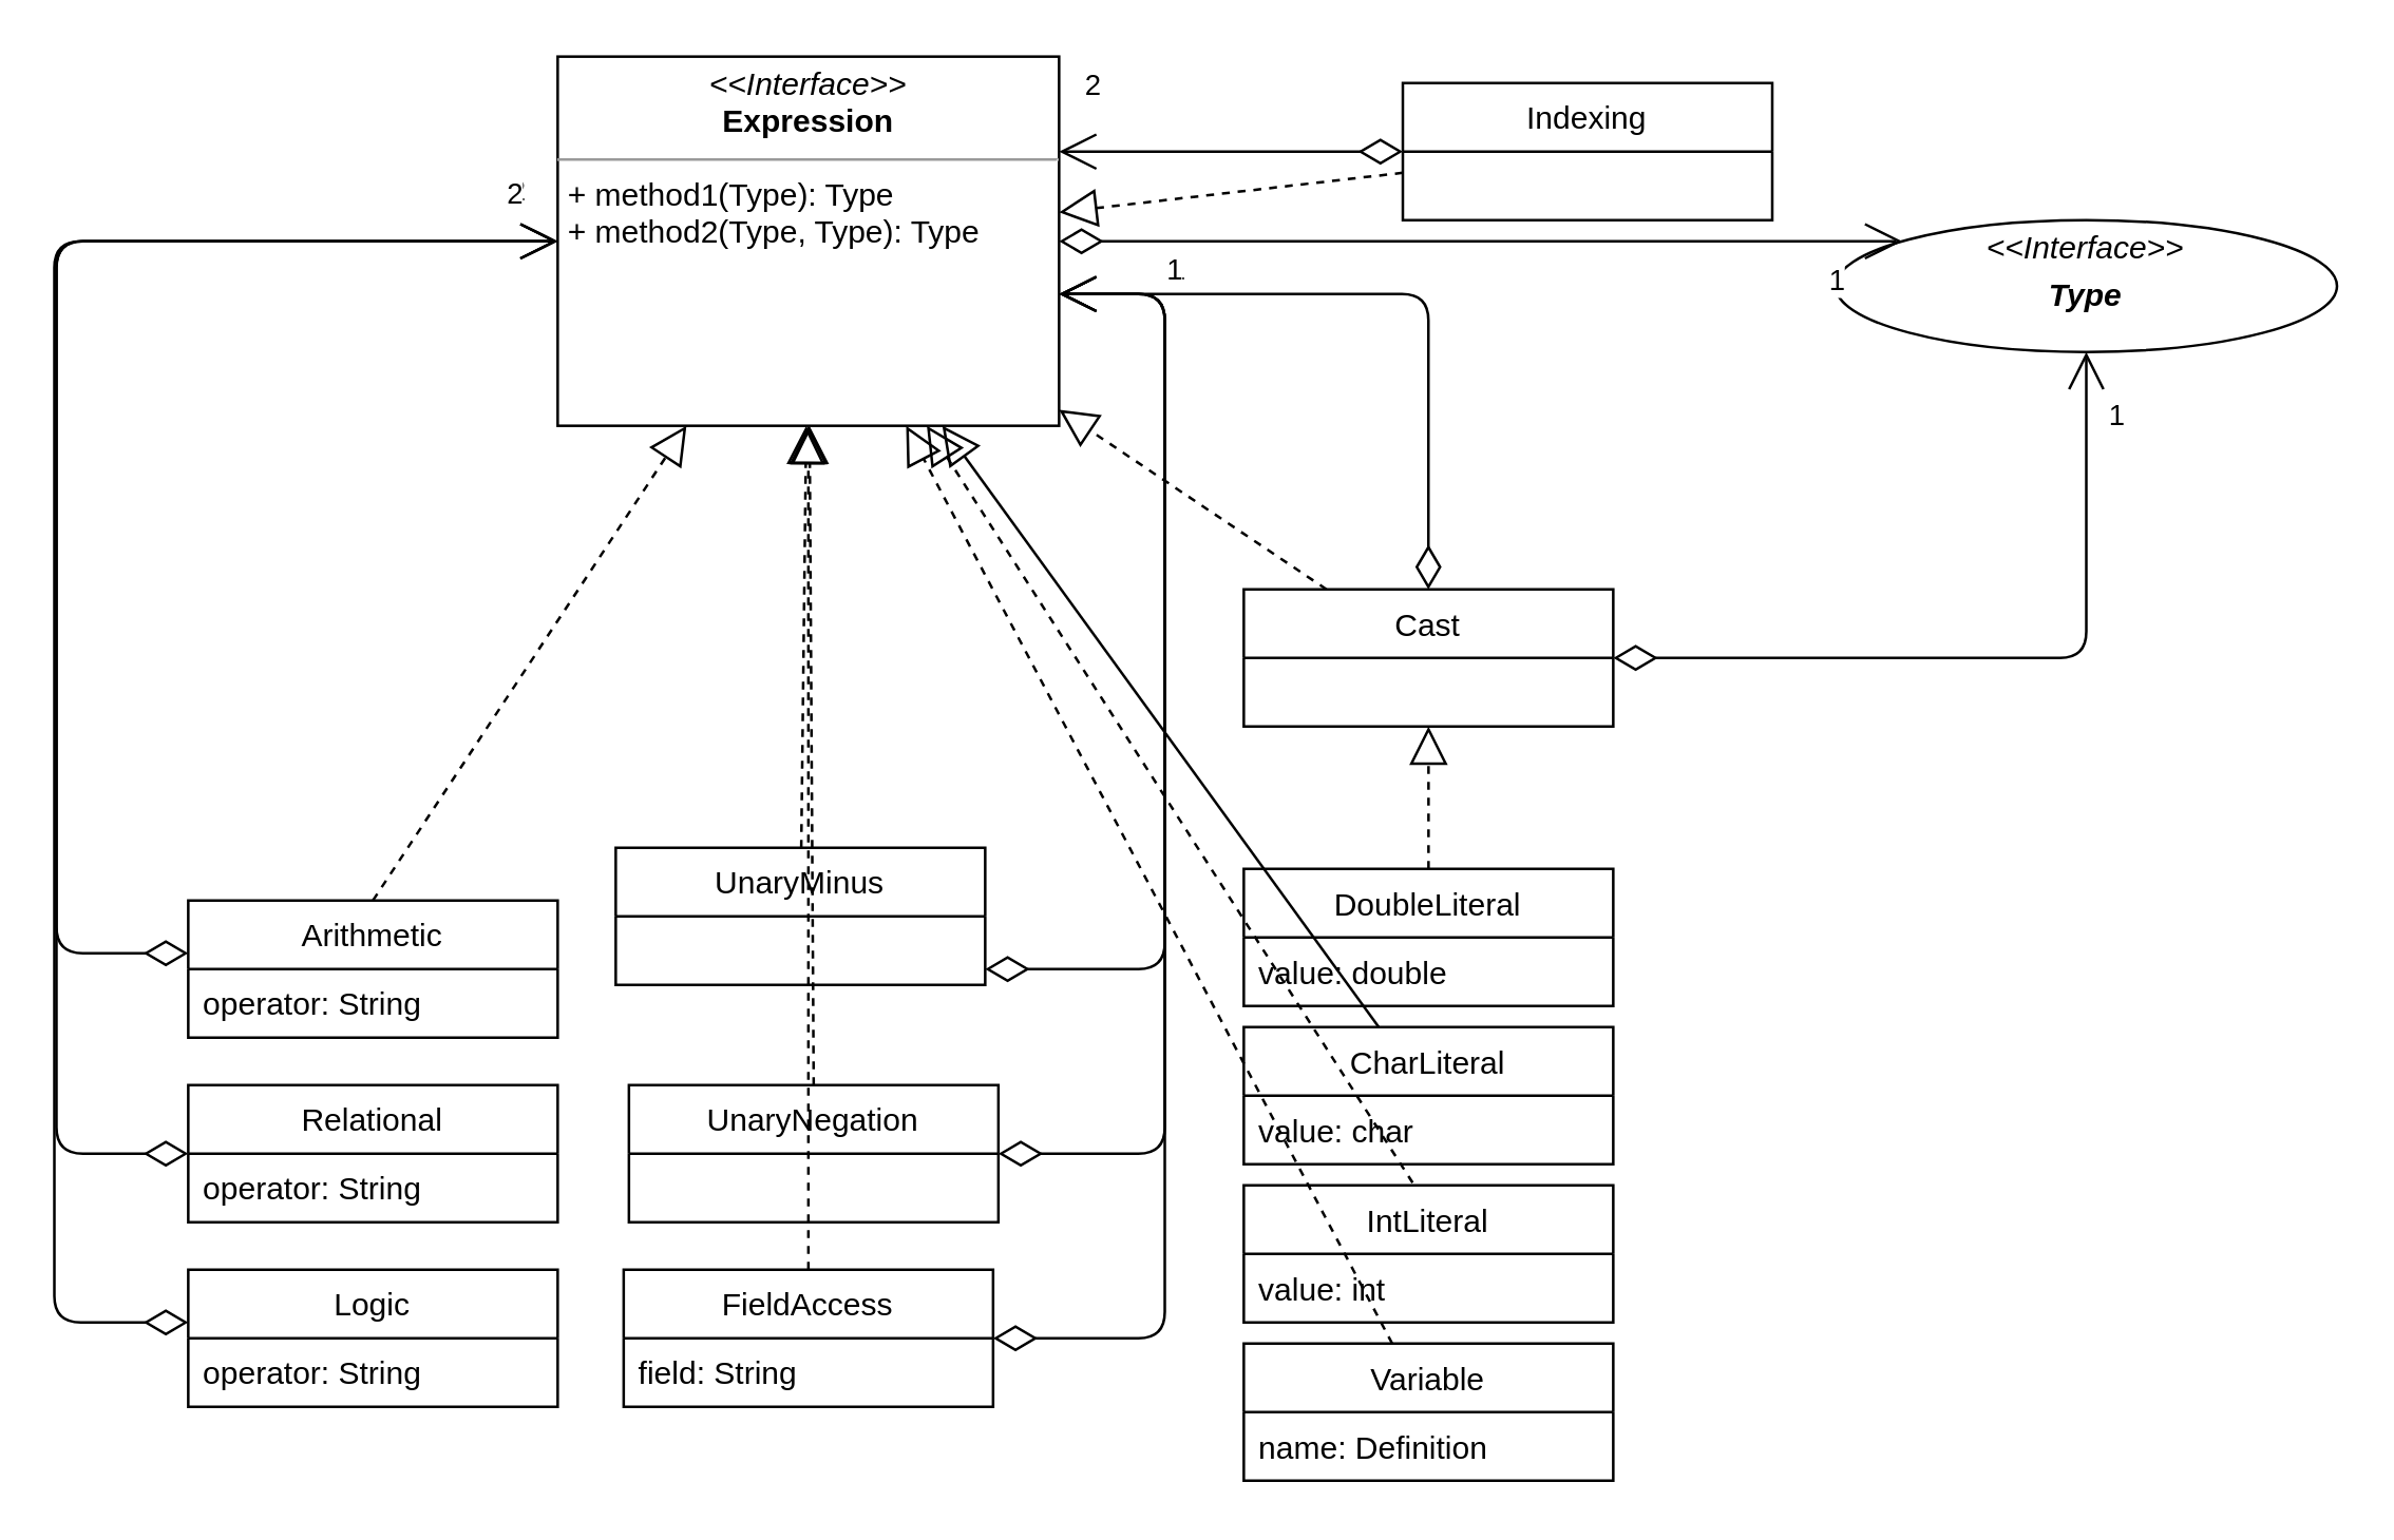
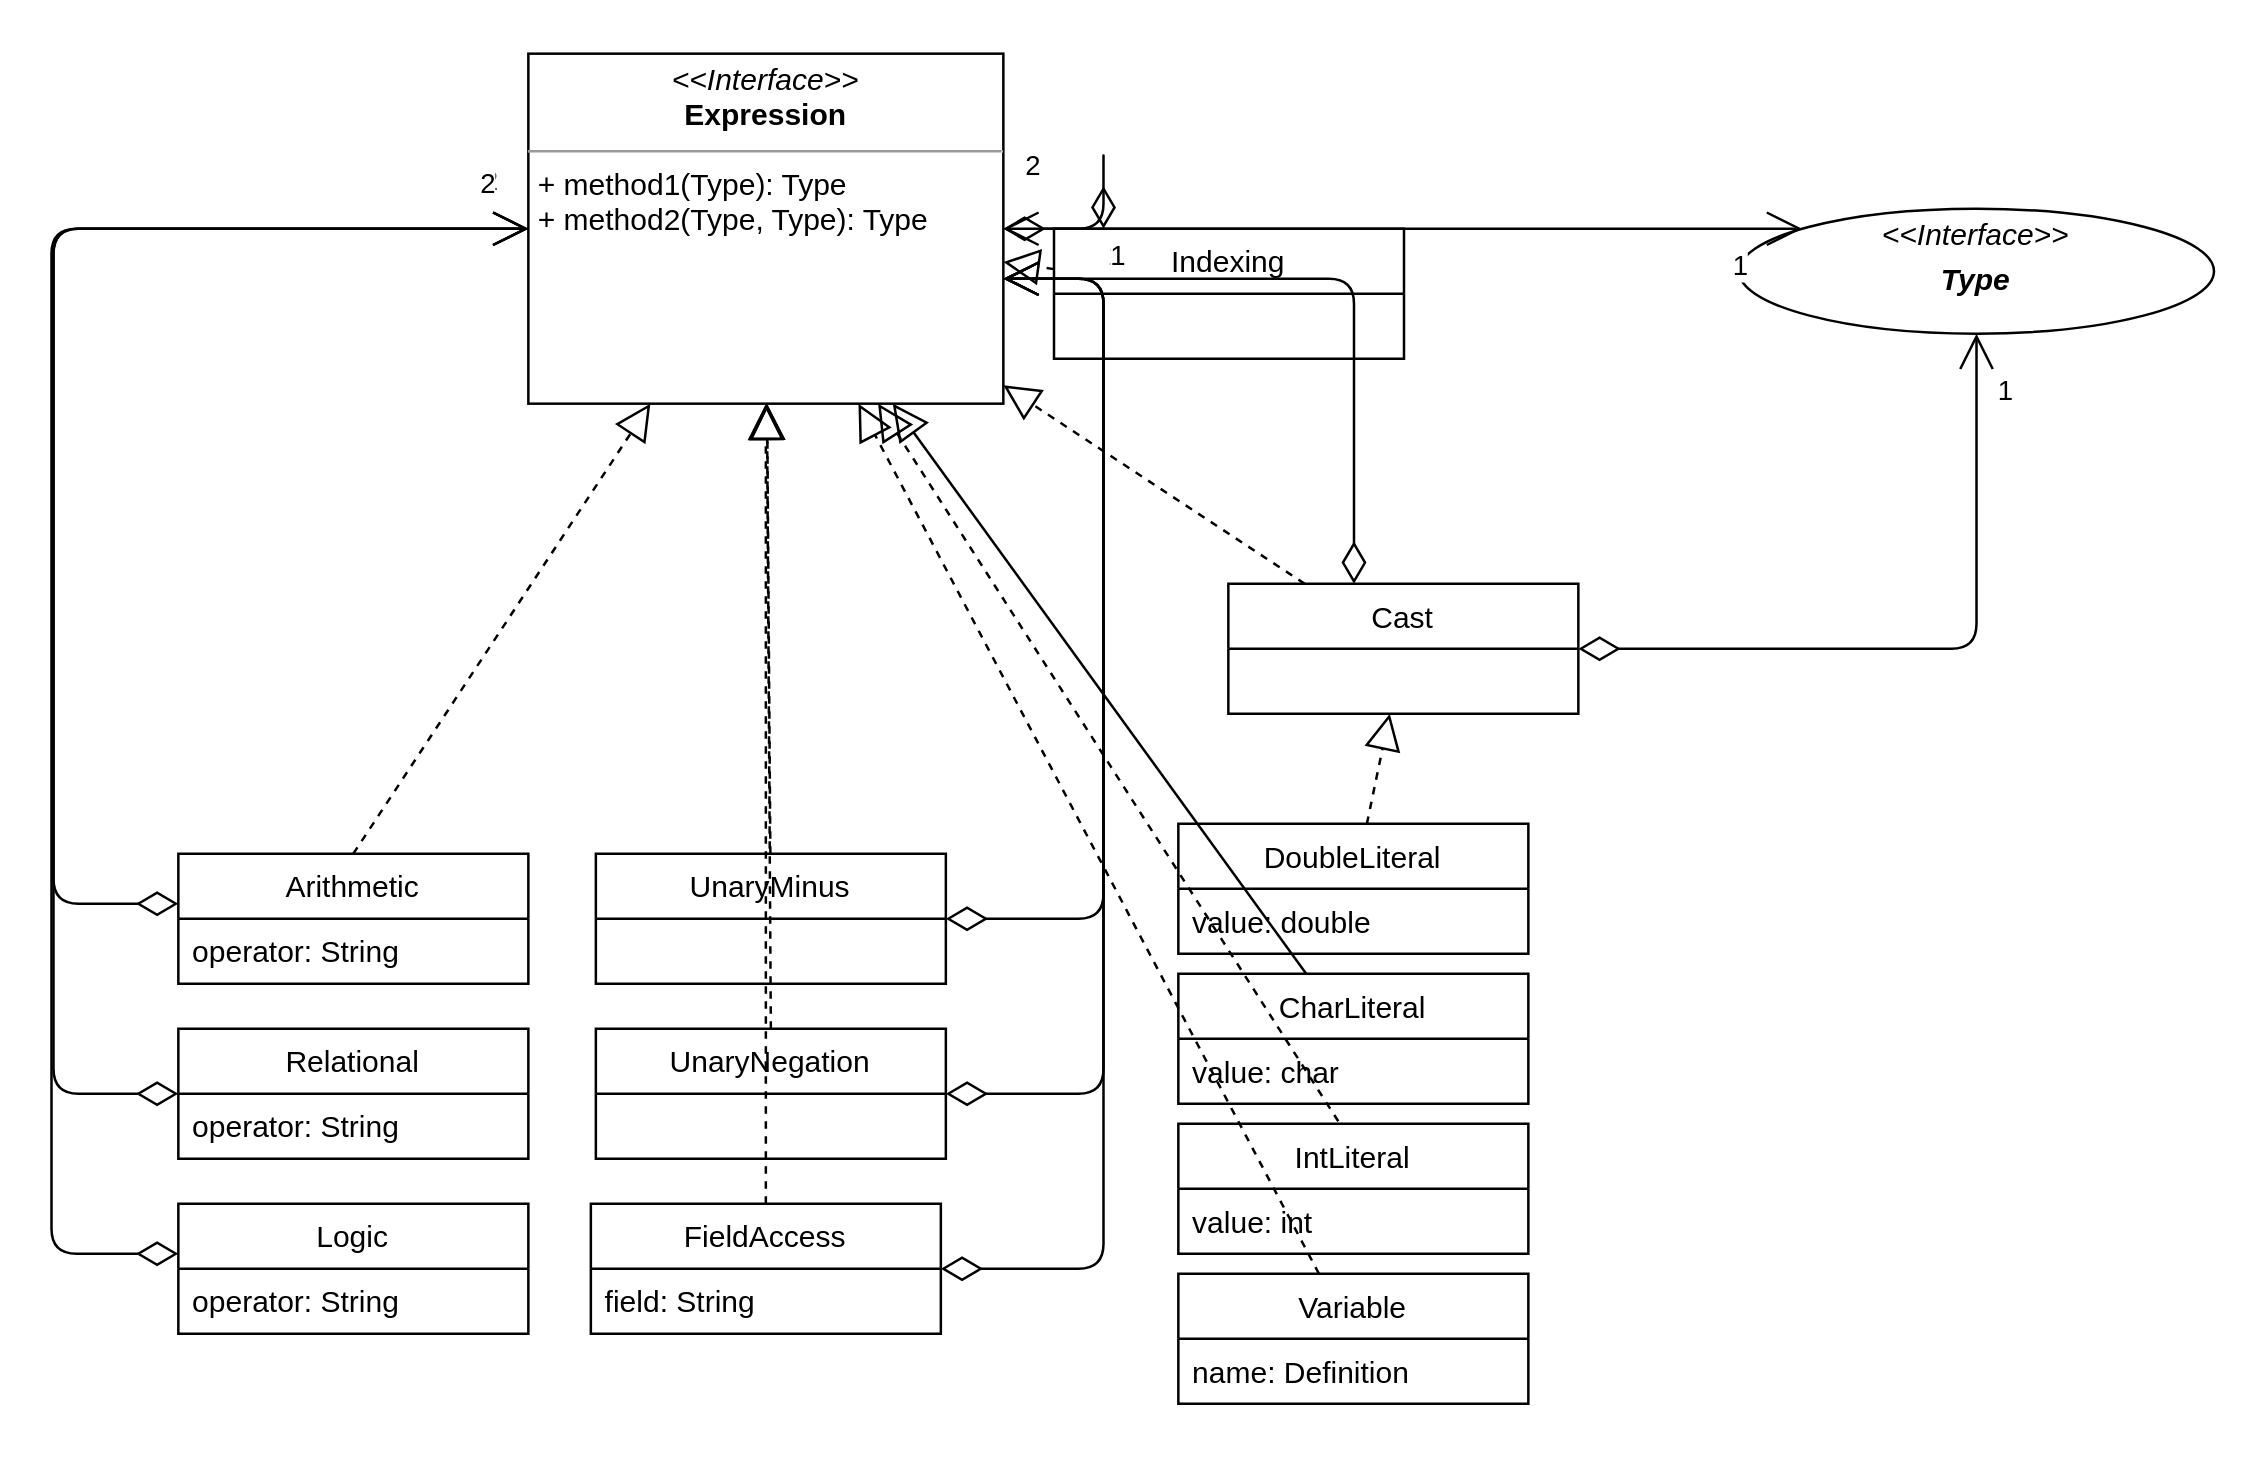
- <mxCell id="2" value="Indexing" style="swimlane;fontStyle=0;childLayout=stackLayout;horizontal=1;startSize=26;fillColor=none;horizontalStack=0;resizeParent=1;resizeParentMax=0;resizeLast=0;collapsible=1;marginBottom=0;" vertex="1" parent="1"><mxGeometry x="531" y="30.971" width="140" height="52" as="geometry"><mxRectangle x="120" y="100" width="90" height="26" as="alternateBounds" /></mxGeometry></mxCell>
+ <mxCell id="2" value="Indexing" style="swimlane;fontStyle=0;childLayout=stackLayout;horizontal=1;startSize=26;fillColor=none;horizontalStack=0;resizeParent=1;resizeParentMax=0;resizeLast=0;collapsible=1;marginBottom=0;" vertex="1" parent="1"><mxGeometry x="421" y="90.971" width="140" height="52" as="geometry"><mxRectangle x="120" y="100" width="90" height="26" as="alternateBounds" /></mxGeometry></mxCell>
- <mxCell id="3" value="Cast" style="swimlane;fontStyle=0;childLayout=stackLayout;horizontal=1;startSize=26;fillColor=none;horizontalStack=0;resizeParent=1;resizeParentMax=0;resizeLast=0;collapsible=1;marginBottom=0;" vertex="1" parent="1"><mxGeometry x="470.74" y="223.001" width="140" height="52" as="geometry"><mxRectangle x="120" y="100" width="90" height="26" as="alternateBounds" /></mxGeometry></mxCell>
+ <mxCell id="3" value="Cast" style="swimlane;fontStyle=0;childLayout=stackLayout;horizontal=1;startSize=26;fillColor=none;horizontalStack=0;resizeParent=1;resizeParentMax=0;resizeLast=0;collapsible=1;marginBottom=0;" vertex="1" parent="1"><mxGeometry x="490.74" y="233.001" width="140" height="52" as="geometry"><mxRectangle x="120" y="100" width="90" height="26" as="alternateBounds" /></mxGeometry></mxCell>
- <mxCell id="14" value="UnaryMinus" style="swimlane;fontStyle=0;childLayout=stackLayout;horizontal=1;startSize=26;fillColor=none;horizontalStack=0;resizeParent=1;resizeParentMax=0;resizeLast=0;collapsible=1;marginBottom=0;" vertex="1" parent="1"><mxGeometry x="232.74" y="320.971" width="140" height="52" as="geometry"><mxRectangle x="120" y="100" width="90" height="26" as="alternateBounds" /></mxGeometry></mxCell>
+ <mxCell id="14" value="UnaryMinus" style="swimlane;fontStyle=0;childLayout=stackLayout;horizontal=1;startSize=26;fillColor=none;horizontalStack=0;resizeParent=1;resizeParentMax=0;resizeLast=0;collapsible=1;marginBottom=0;" vertex="1" parent="1"><mxGeometry x="237.74" y="340.971" width="140" height="52" as="geometry"><mxRectangle x="120" y="100" width="90" height="26" as="alternateBounds" /></mxGeometry></mxCell>
